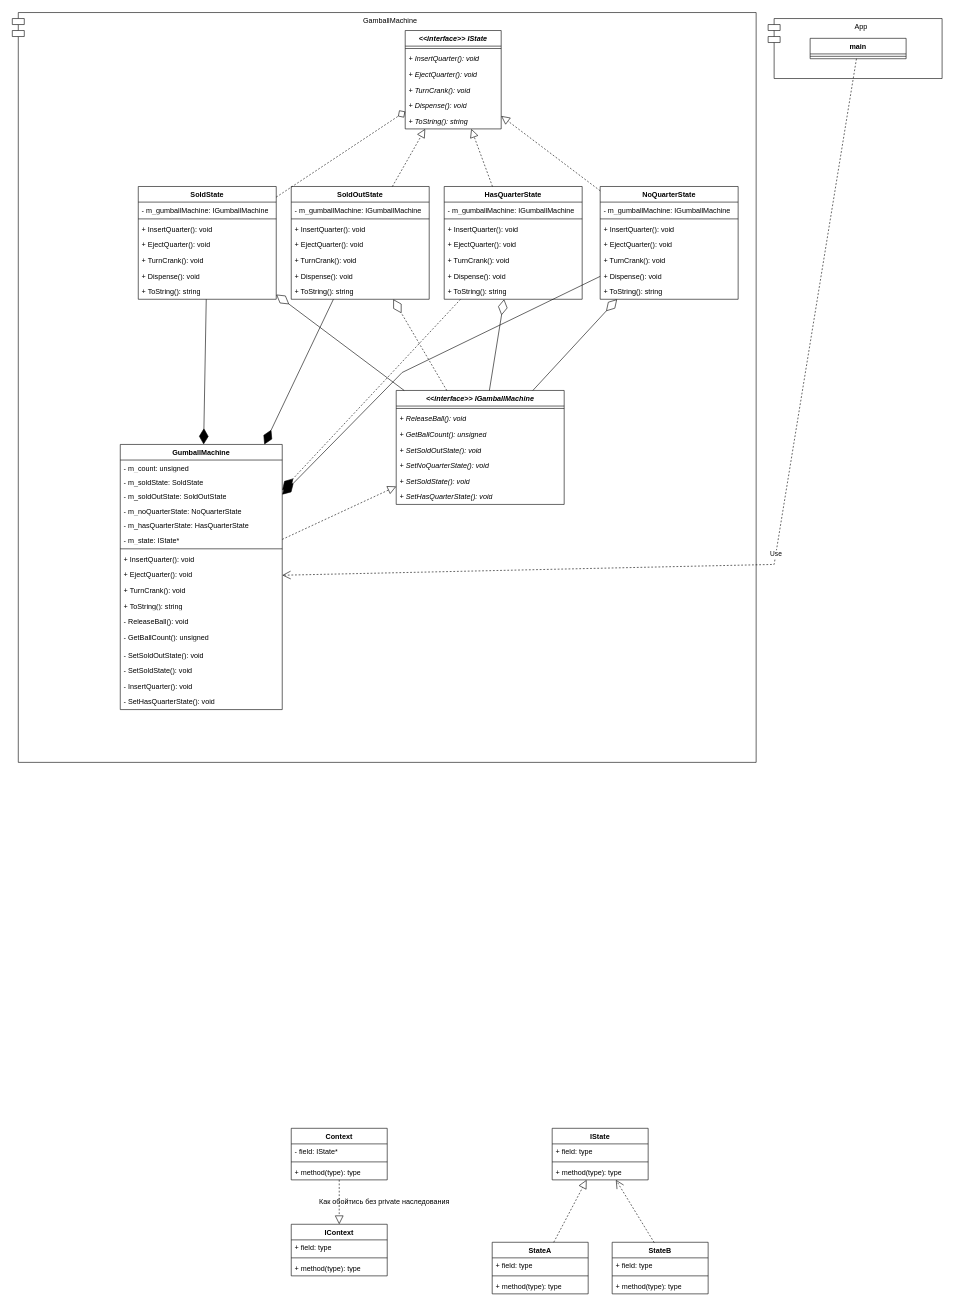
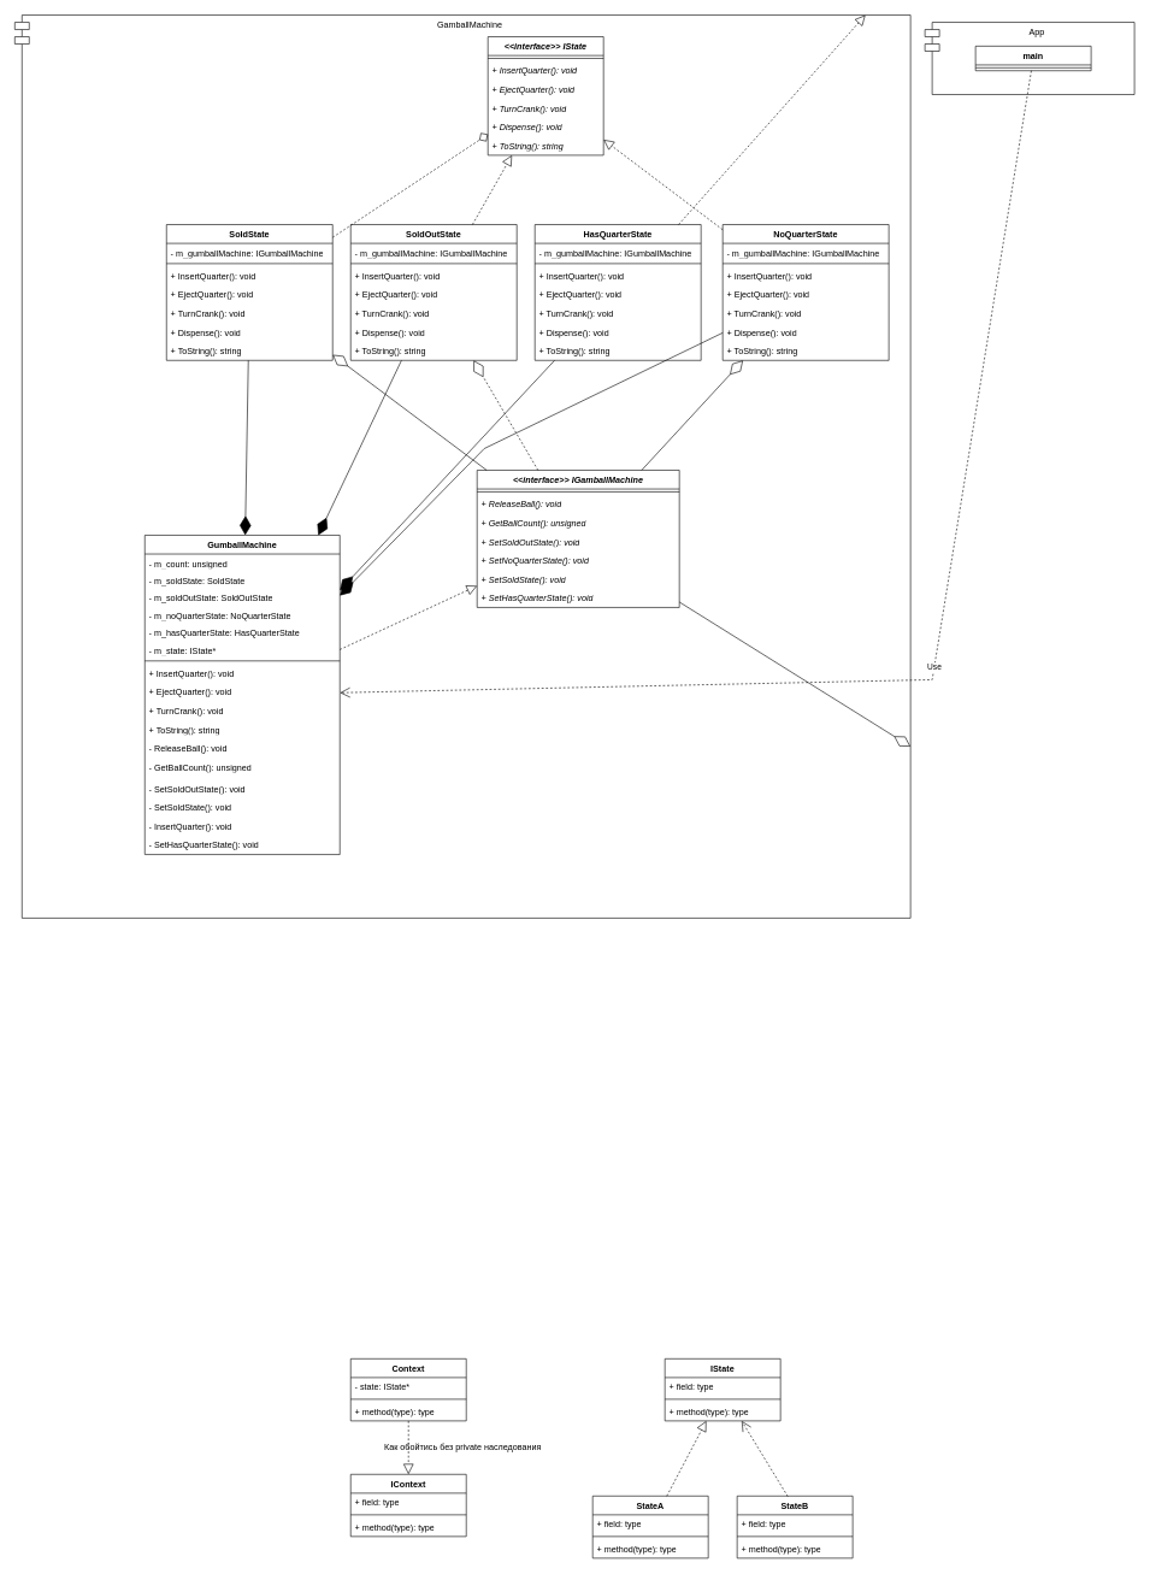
- <mxCell id="55" value="" style="endArrow=block;dashed=1;endFill=0;endSize=12;html=1;rounded=0;" parent="1" source="37" target="6" edge="1"><mxGeometry width="160" relative="1" as="geometry"><mxPoint x="664" y="320" as="sourcePoint" /><mxPoint x="718" y="224" as="targetPoint" /></mxGeometry></mxCell>
+ <mxCell id="55" value="" style="endArrow=block;dashed=1;endFill=0;endSize=12;html=1;rounded=0;" parent="1" source="37" target="5" edge="1"><mxGeometry width="160" relative="1" as="geometry"><mxPoint x="664" y="320" as="sourcePoint" /><mxPoint x="718" y="224" as="targetPoint" /></mxGeometry></mxCell>
- <mxCell id="59" value="" style="endArrow=diamondThin;endFill=0;endSize=24;html=1;rounded=0;" parent="1" source="13" target="37" edge="1"><mxGeometry width="160" relative="1" as="geometry"><mxPoint x="742" y="600" as="sourcePoint" /><mxPoint x="677" y="508" as="targetPoint" /></mxGeometry></mxCell>
+ <mxCell id="59" value="" style="endArrow=diamondThin;endFill=0;endSize=24;html=1;rounded=0;" parent="1" source="13" target="5" edge="1"><mxGeometry width="160" relative="1" as="geometry"><mxPoint x="742" y="600" as="sourcePoint" /><mxPoint x="677" y="508" as="targetPoint" /></mxGeometry></mxCell>
- <mxCell id="82" value="" style="endArrow=diamondThin;endFill=1;endSize=24;html=1;rounded=0;dashed=1;" parent="1" source="37" target="61" edge="1"><mxGeometry width="160" relative="1" as="geometry"><mxPoint x="565" y="508" as="sourcePoint" /><mxPoint x="450" y="750" as="targetPoint" /></mxGeometry></mxCell>
+ <mxCell id="82" value="" style="endArrow=diamondThin;endFill=1;endSize=24;html=1;rounded=0;" parent="1" source="37" target="61" edge="1"><mxGeometry width="160" relative="1" as="geometry"><mxPoint x="565" y="508" as="sourcePoint" /><mxPoint x="450" y="750" as="targetPoint" /></mxGeometry></mxCell>
- <mxCell id="86" value="- field: IState*" style="text;strokeColor=none;fillColor=none;align=left;verticalAlign=top;spacingLeft=4;spacingRight=4;overflow=hidden;rotatable=0;points=[[0,0.5],[1,0.5]];portConstraint=eastwest;whiteSpace=wrap;html=1;" vertex="1" parent="85"><mxGeometry y="26" width="160" height="26" as="geometry" /></mxCell>
+ <mxCell id="86" value="- state: IState*" style="text;strokeColor=none;fillColor=none;align=left;verticalAlign=top;spacingLeft=4;spacingRight=4;overflow=hidden;rotatable=0;points=[[0,0.5],[1,0.5]];portConstraint=eastwest;whiteSpace=wrap;html=1;" vertex="1" parent="85"><mxGeometry y="26" width="160" height="26" as="geometry" /></mxCell>
